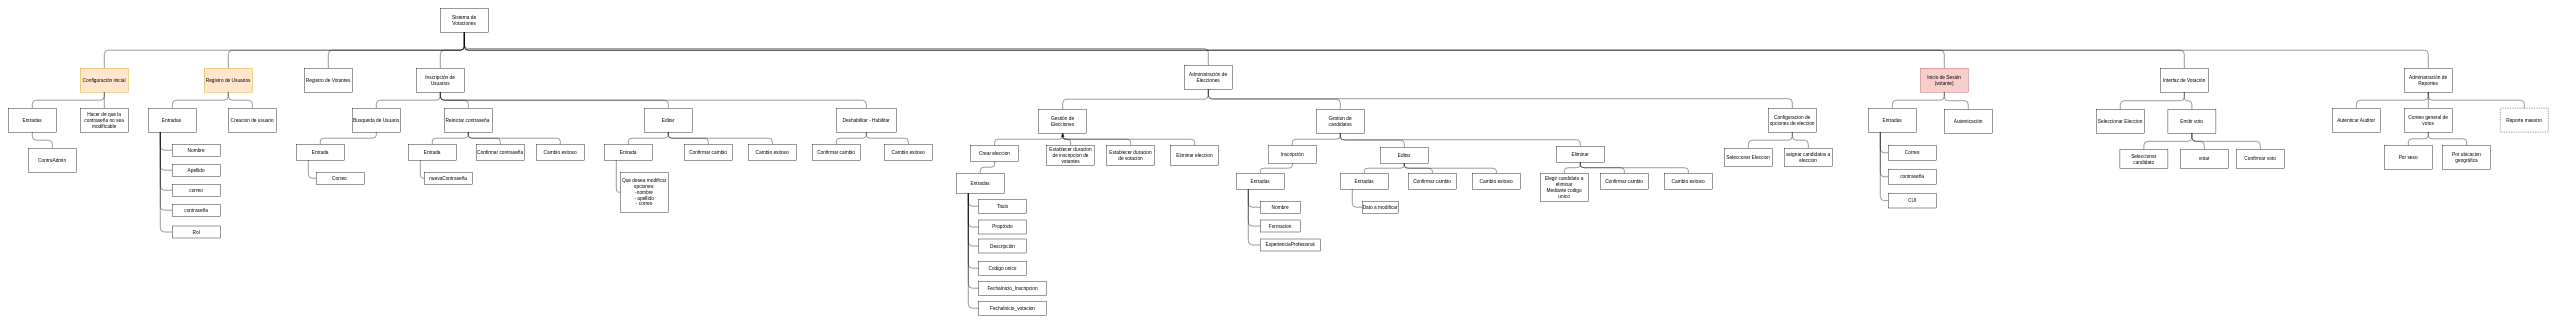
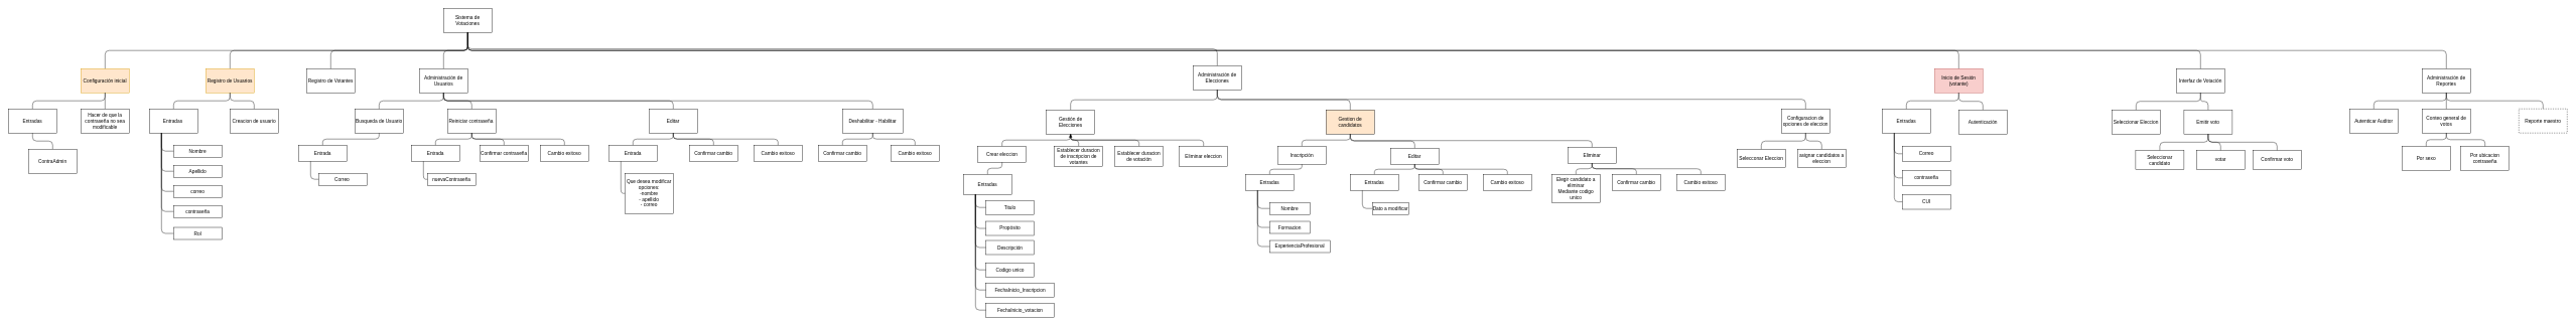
- <mxCell id="7" value="Inscripción de Usuarios" style="rounded=0;whiteSpace=wrap;html=1;" parent="1" vertex="1"><mxGeometry x="1040" y="170" width="120" height="60" as="geometry" /></mxCell>
+ <mxCell id="7" value="Administración de Usuarios" style="rounded=0;whiteSpace=wrap;html=1;" parent="1" vertex="1"><mxGeometry x="1040" y="170" width="120" height="60" as="geometry" /></mxCell>
- <mxCell id="93" value="Gestion de candidatos" style="rounded=0;whiteSpace=wrap;html=1;" parent="1" vertex="1"><mxGeometry x="3290" y="272.5" width="120" height="60" as="geometry" /></mxCell>
+ <mxCell id="93" value="Gestion de candidatos" style="rounded=0;whiteSpace=wrap;html=1;fillColor=#ffe6cc;" parent="1" vertex="1"><mxGeometry x="3290" y="272.5" width="120" height="60" as="geometry" /></mxCell>
- <mxCell id="154" value="Por ubicacion geográfica" style="rounded=0;whiteSpace=wrap;html=1;" parent="1" vertex="1"><mxGeometry x="6106" y="363" width="120" height="60" as="geometry" /></mxCell>
+ <mxCell id="154" value="Por ubicacion contraseña" style="rounded=0;whiteSpace=wrap;html=1;" parent="1" vertex="1"><mxGeometry x="6106" y="363" width="120" height="60" as="geometry" /></mxCell>
